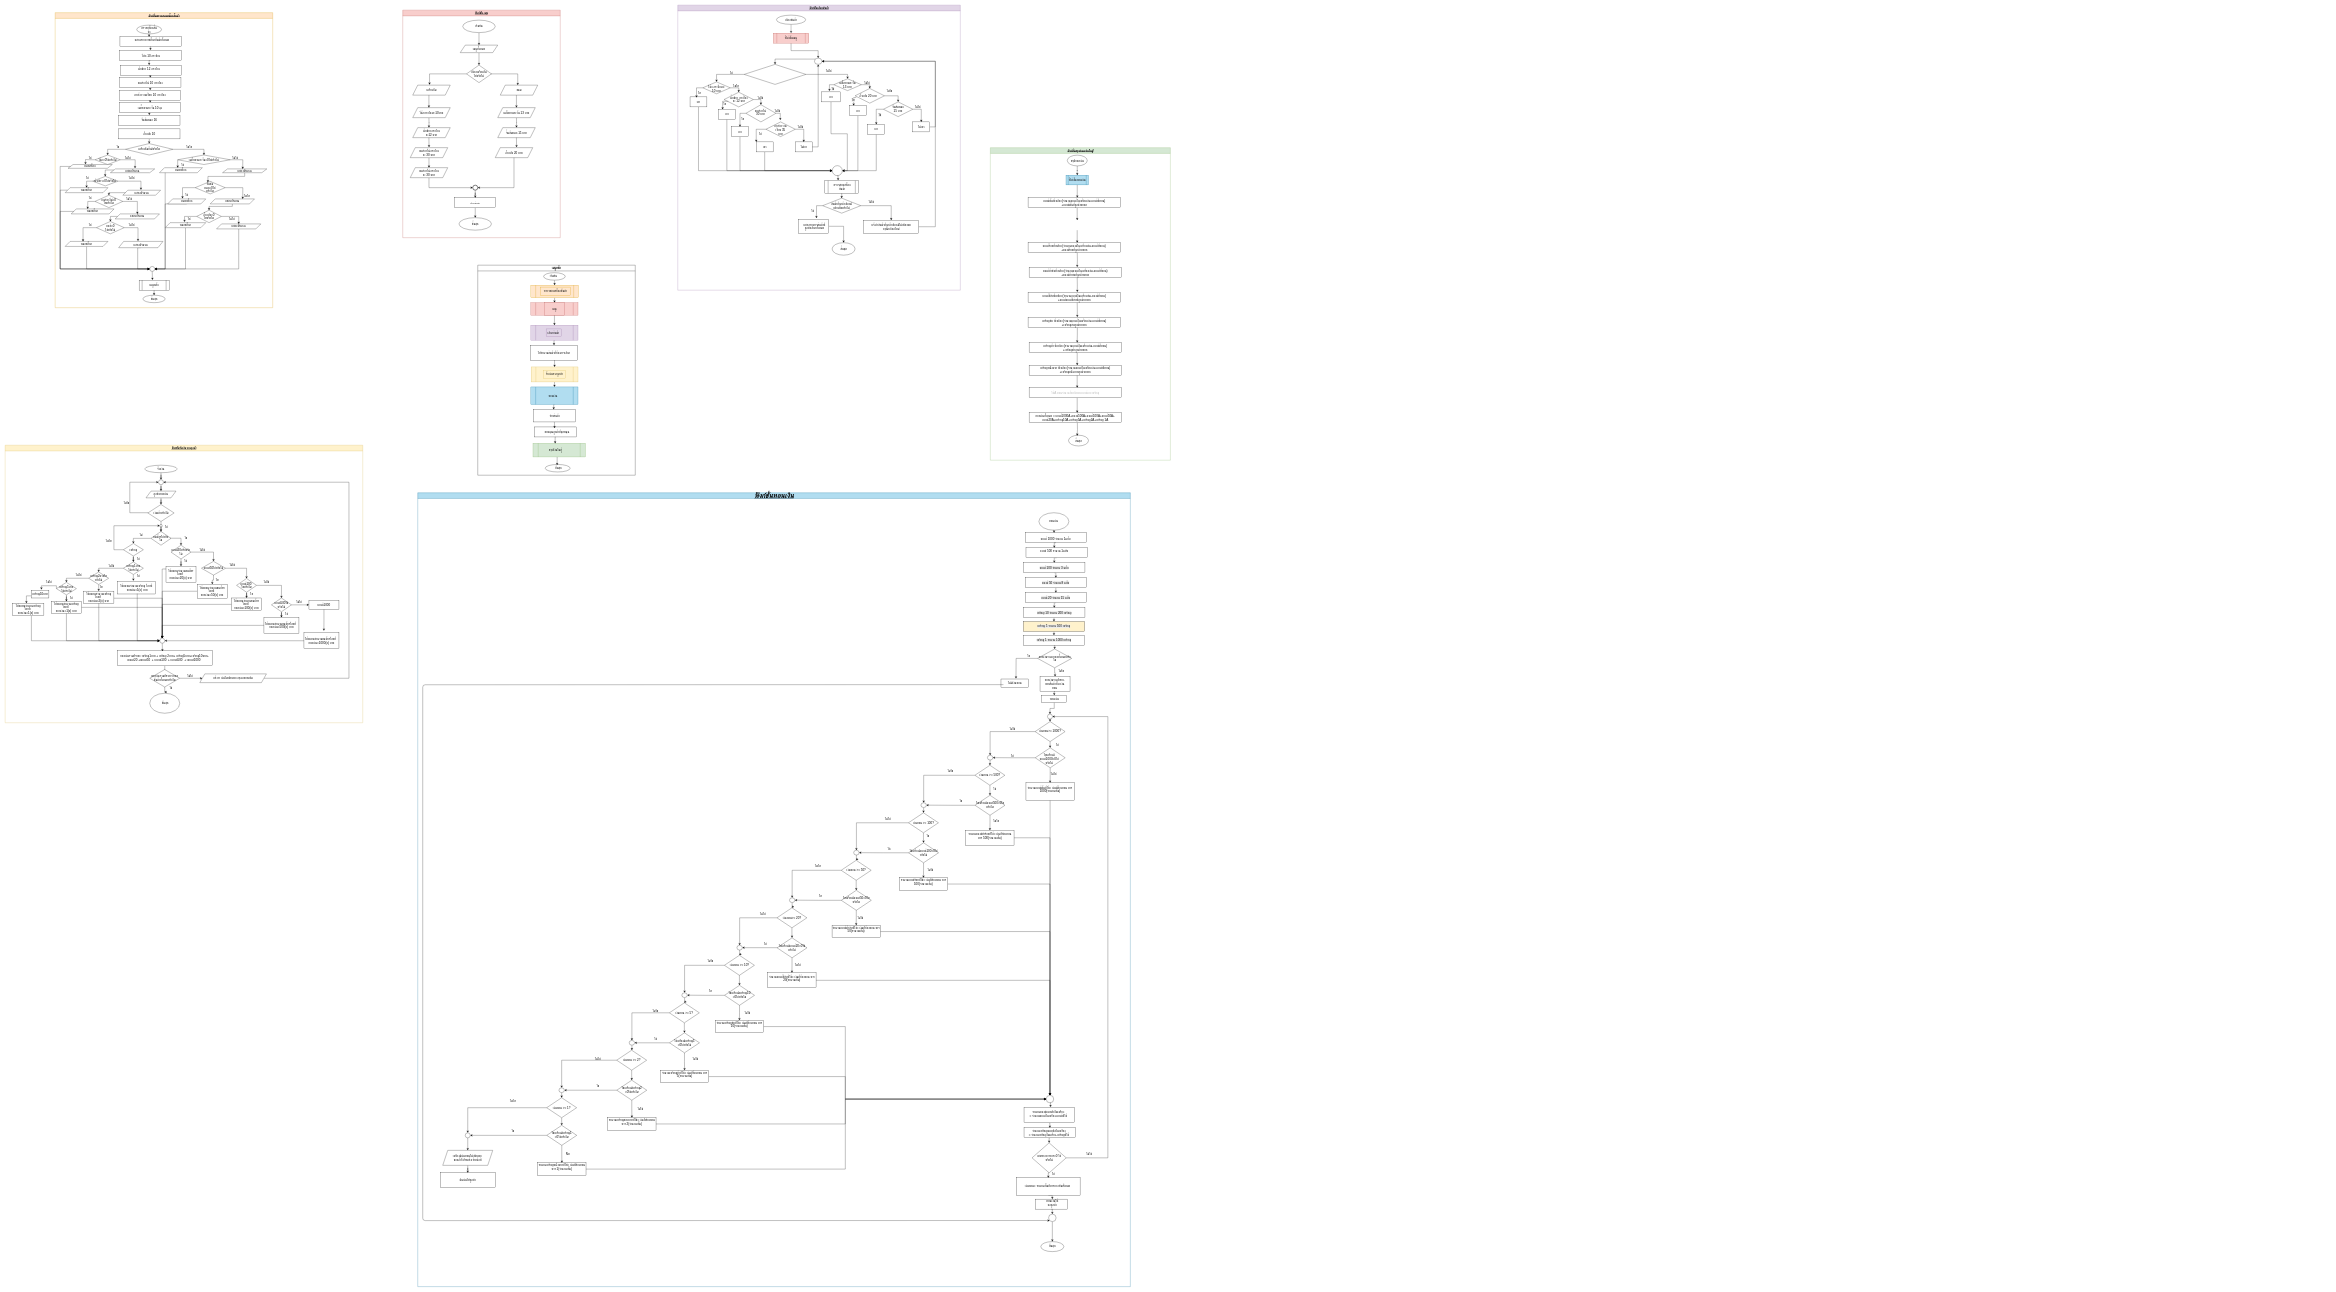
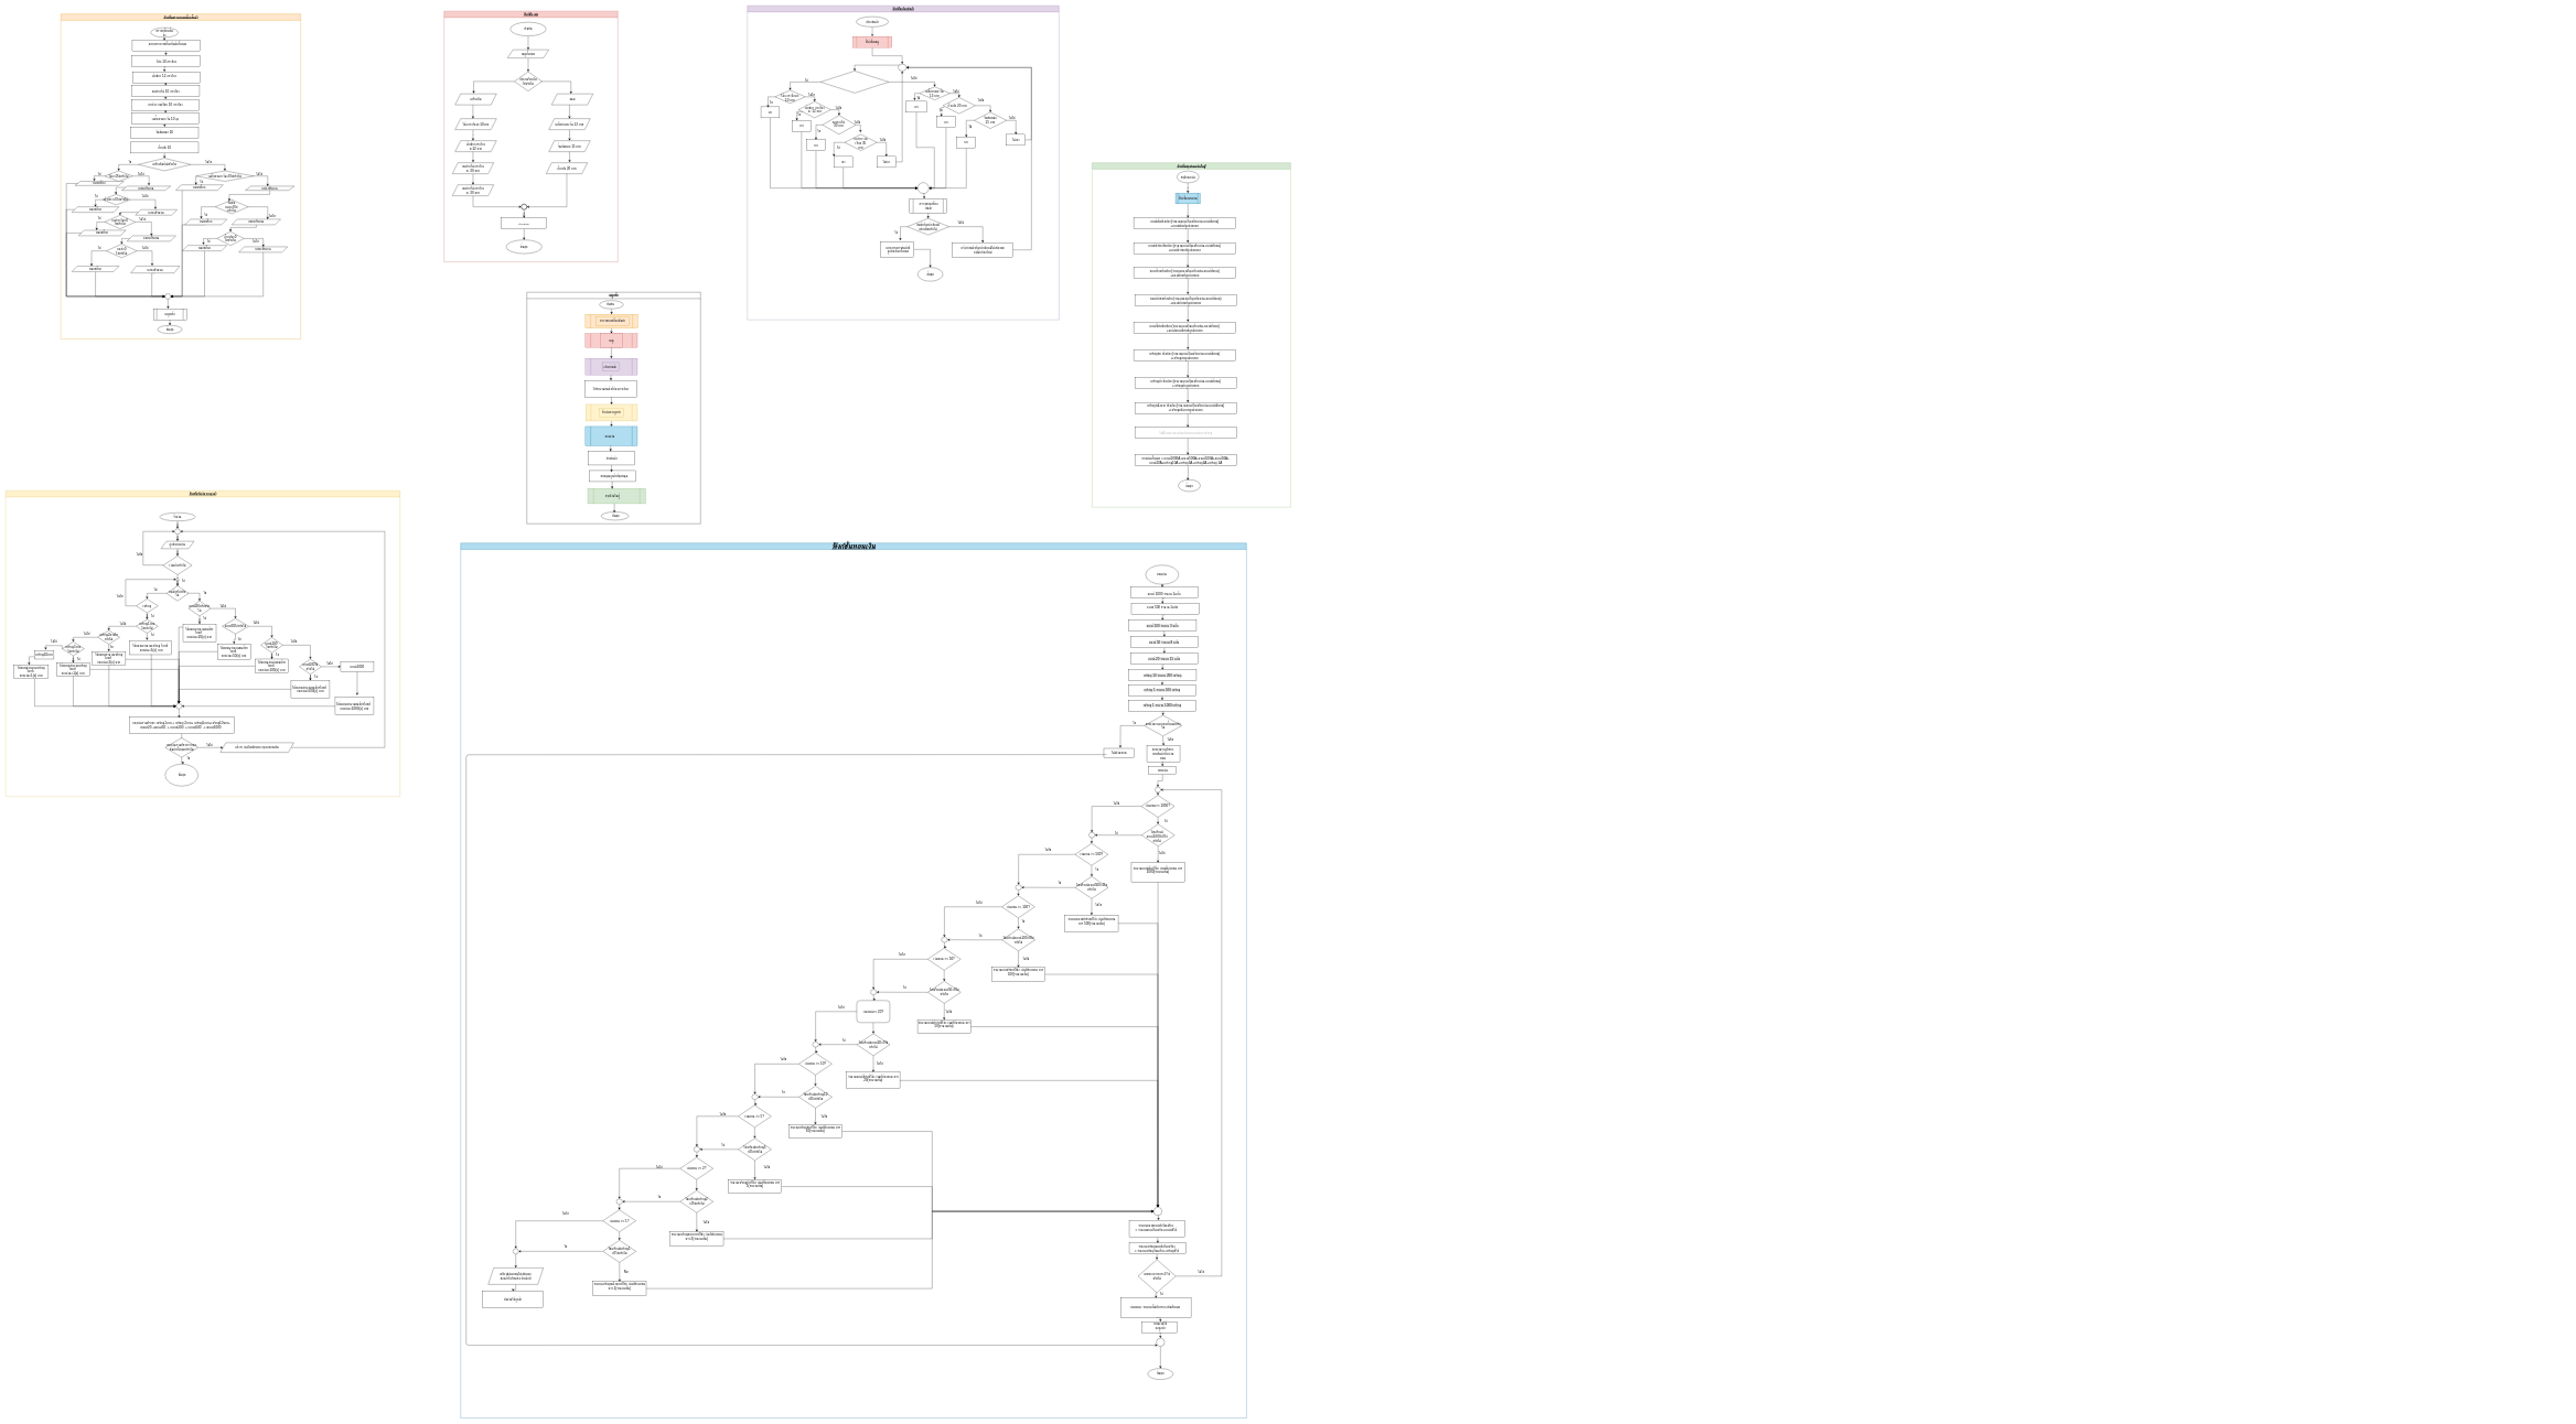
+ <mxCell id="555" value="แบงค์ห้าร้อยที่เหลือ=(จำนวนแบงค์ในเครื่องเดิม-แบงค์ที่ทอน)&lt;div&gt;+แบงค์ห้าร้อยที่ลูกค้าหยอด&lt;/div&gt;" style="rounded=0;whiteSpace=wrap;html=1;" vertex="1" parent="546"><mxGeometry x="150.87" y="290" width="370" height="40" as="geometry" /></mxCell>
- <mxCell id="378" value="&lt;br&gt;&lt;span style=&quot;color: rgb(0, 0, 0); font-family: Helvetica; font-size: 12px; font-style: normal; font-variant-ligatures: normal; font-variant-caps: normal; font-weight: 400; letter-spacing: normal; orphans: 2; text-align: center; text-indent: 0px; text-transform: none; widows: 2; word-spacing: 0px; -webkit-text-stroke-width: 0px; white-space: normal; background-color: rgb(236, 236, 236); text-decoration-thickness: initial; text-decoration-style: initial; text-decoration-color: initial; float: none; display: inline !important;&quot;&gt;เหรียญ 5 จำนวน 500 เหรียญ&lt;/span&gt;&lt;div&gt;&lt;br&gt;&lt;/div&gt;" style="rounded=0;whiteSpace=wrap;html=1;fillColor=#fff2cc;" vertex="1" parent="360"><mxGeometry x="2421.77" y="515" width="245.37" height="40" as="geometry" /></mxCell>
+ <mxCell id="378" value="&lt;br&gt;&lt;span style=&quot;color: rgb(0, 0, 0); font-family: Helvetica; font-size: 12px; font-style: normal; font-variant-ligatures: normal; font-variant-caps: normal; font-weight: 400; letter-spacing: normal; orphans: 2; text-align: center; text-indent: 0px; text-transform: none; widows: 2; word-spacing: 0px; -webkit-text-stroke-width: 0px; white-space: normal; background-color: rgb(236, 236, 236); text-decoration-thickness: initial; text-decoration-style: initial; text-decoration-color: initial; float: none; display: inline !important;&quot;&gt;เหรียญ 5 จำนวน 500 เหรียญ&lt;/span&gt;&lt;div&gt;&lt;br&gt;&lt;/div&gt;" style="rounded=0;whiteSpace=wrap;html=1;" vertex="1" parent="360"><mxGeometry x="2421.77" y="515" width="245.37" height="40" as="geometry" /></mxCell>
- <mxCell id="437" value="เงินทอน&amp;gt;= 20?" style="rhombus;whiteSpace=wrap;html=1;" vertex="1" parent="360"><mxGeometry x="1436.51" y="1660" width="120" height="80" as="geometry" /></mxCell>
+ <mxCell id="437" value="เงินทอน&amp;gt;= 20?" style="whiteSpace=wrap;html=1;rounded=1;" vertex="1" parent="360"><mxGeometry x="1436.51" y="1660" width="120" height="80" as="geometry" /></mxCell>
- <mxCell id="494" value="คืนเงินให้ลูกค้า" style="whiteSpace=wrap;html=1;" vertex="1" parent="360"><mxGeometry x="90" y="2720" width="220" height="60" as="geometry" /></mxCell>
+ <mxCell id="494" value="คืนเงินให้ลูกค้า" style="whiteSpace=wrap;html=1;" vertex="1" parent="360"><mxGeometry x="80" y="2715" width="220" height="60" as="geometry" /></mxCell>
